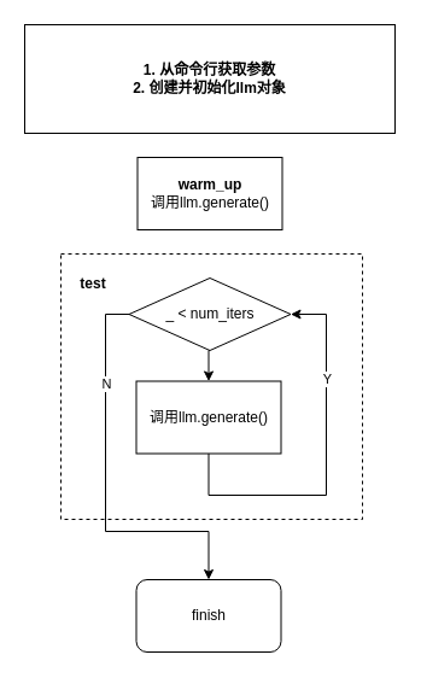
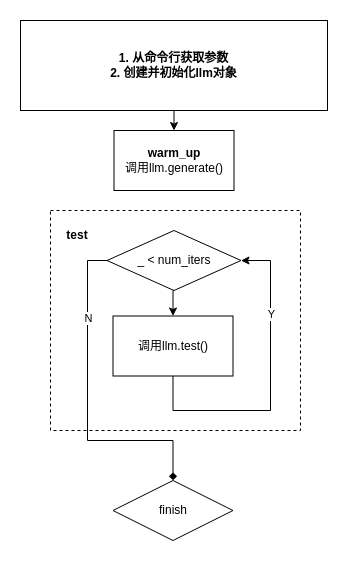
+ <mxCell id="8" style="edgeStyle=orthogonalEdgeStyle;rounded=0;orthogonalLoop=1;jettySize=auto;html=1;exitX=0.5;exitY=1;exitDx=0;exitDy=0;entryX=0.5;entryY=0;entryDx=0;entryDy=0;" edge="1" parent="1" source="9" target="10"><mxGeometry relative="1" as="geometry" /></mxCell>
- <mxCell id="6" value="调用llm.generate()" style="rounded=0;whiteSpace=wrap;html=1;" vertex="1" parent="1"><mxGeometry x="112.5" y="315.5" width="120" height="60" as="geometry" /></mxCell>
+ <mxCell id="6" value="调用llm.test()" style="rounded=0;whiteSpace=wrap;html=1;" vertex="1" parent="1"><mxGeometry x="112.5" y="315.5" width="120" height="60" as="geometry" /></mxCell>
- <mxCell id="11" style="edgeStyle=orthogonalEdgeStyle;rounded=0;orthogonalLoop=1;jettySize=auto;html=1;exitX=0;exitY=0.5;exitDx=0;exitDy=0;entryX=0.5;entryY=0;entryDx=0;entryDy=0;" edge="1" parent="1" source="13" target="7"><mxGeometry relative="1" as="geometry"><Array as="points"><mxPoint x="87" y="260" /><mxPoint x="87" y="440" /><mxPoint x="173" y="440" /></Array></mxGeometry></mxCell>
+ <mxCell id="11" style="edgeStyle=orthogonalEdgeStyle;rounded=0;orthogonalLoop=1;jettySize=auto;html=1;exitX=0;exitY=0.5;exitDx=0;exitDy=0;entryX=0.5;entryY=0;entryDx=0;entryDy=0;endArrow=diamond;" edge="1" parent="1" source="13" target="7"><mxGeometry relative="1" as="geometry"><Array as="points"><mxPoint x="87" y="260" /><mxPoint x="87" y="440" /><mxPoint x="173" y="440" /></Array></mxGeometry></mxCell>
- <mxCell id="7" value="finish" style="rounded=1;whiteSpace=wrap;html=1;" vertex="1" parent="1"><mxGeometry x="112.5" y="480" width="120" height="60" as="geometry" /></mxCell>
+ <mxCell id="7" value="finish" style="rhombus;whiteSpace=wrap;html=1;" vertex="1" parent="1"><mxGeometry x="112.5" y="480" width="120" height="60" as="geometry" /></mxCell>
